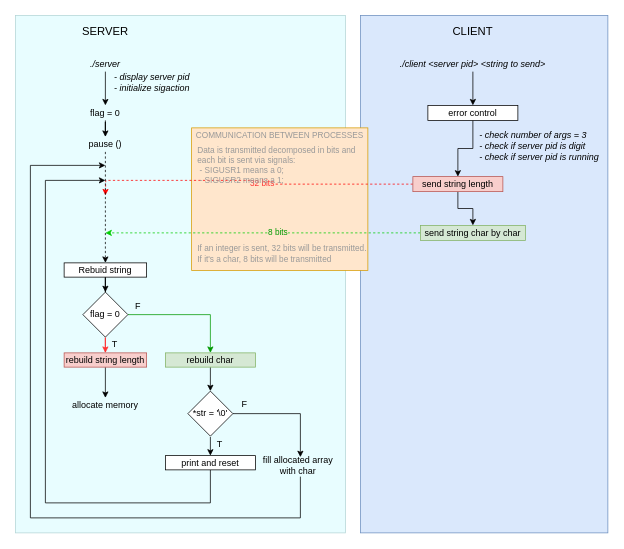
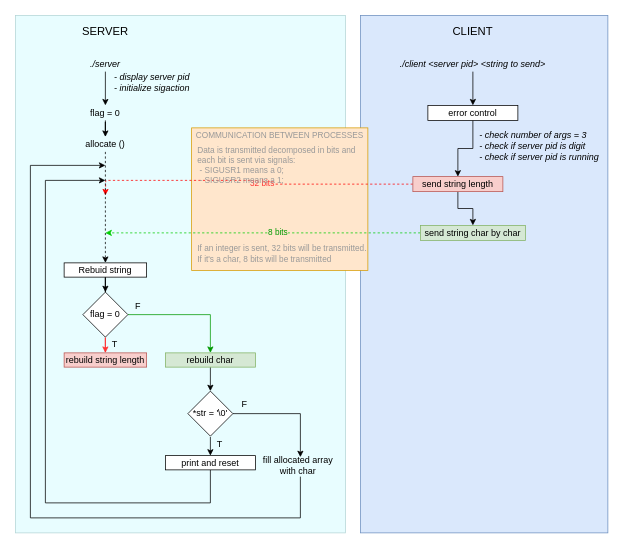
- <mxCell id="21" value="pause ()" style="rounded=0;whiteSpace=wrap;html=1;strokeColor=none;fillColor=none;" vertex="1" parent="1"><mxGeometry x="80" y="182" width="120" height="20" as="geometry" /></mxCell>
+ <mxCell id="21" value="allocate ()" style="rounded=0;whiteSpace=wrap;html=1;strokeColor=none;fillColor=none;" vertex="1" parent="1"><mxGeometry x="80" y="182" width="120" height="20" as="geometry" /></mxCell>
- <mxCell id="30" style="edgeStyle=orthogonalEdgeStyle;rounded=0;orthogonalLoop=1;jettySize=auto;html=1;entryX=0.5;entryY=0;entryDx=0;entryDy=0;" edge="1" parent="1" source="31" target="33"><mxGeometry relative="1" as="geometry" /></mxCell>
- <mxCell id="33" value="&lt;div&gt;allocate memory&lt;/div&gt;" style="rounded=0;whiteSpace=wrap;html=1;strokeColor=none;fillColor=none;" vertex="1" parent="1"><mxGeometry x="80" y="530" width="120" height="19" as="geometry" /></mxCell>
